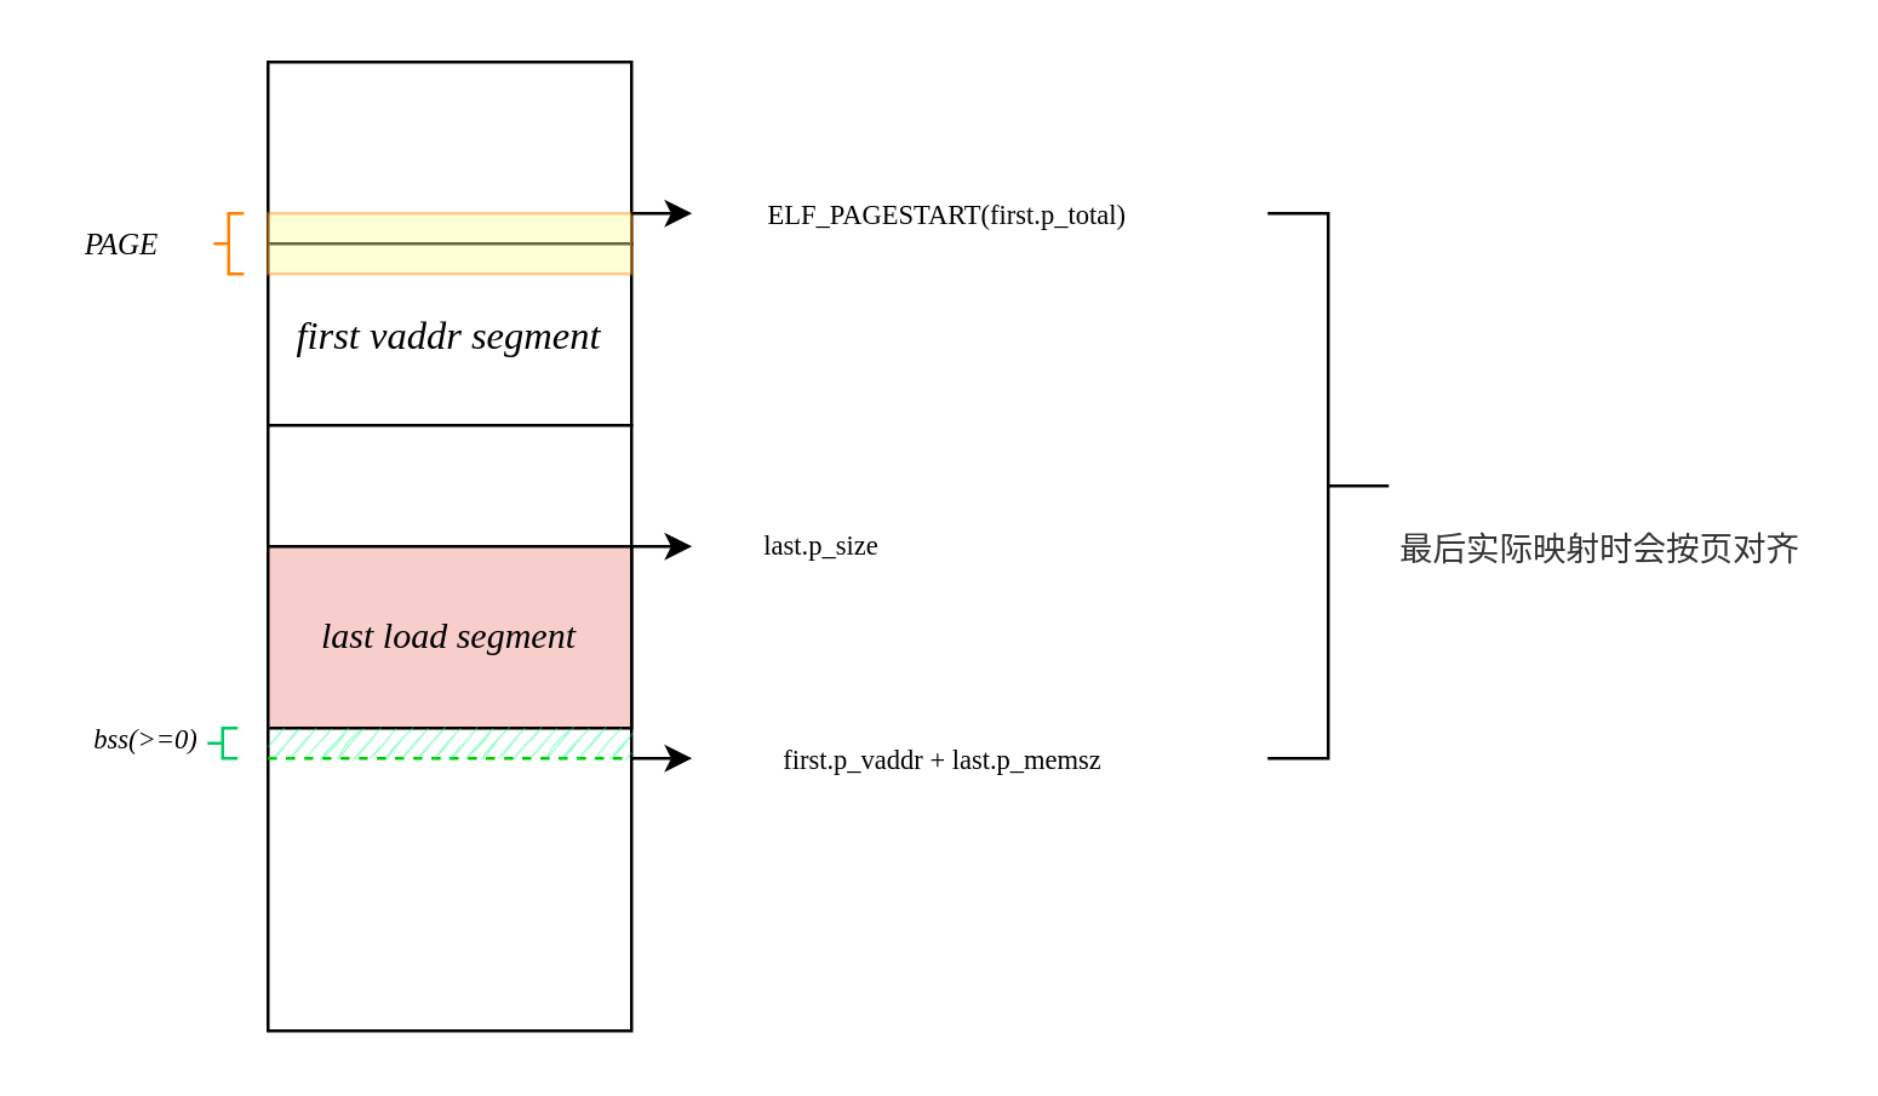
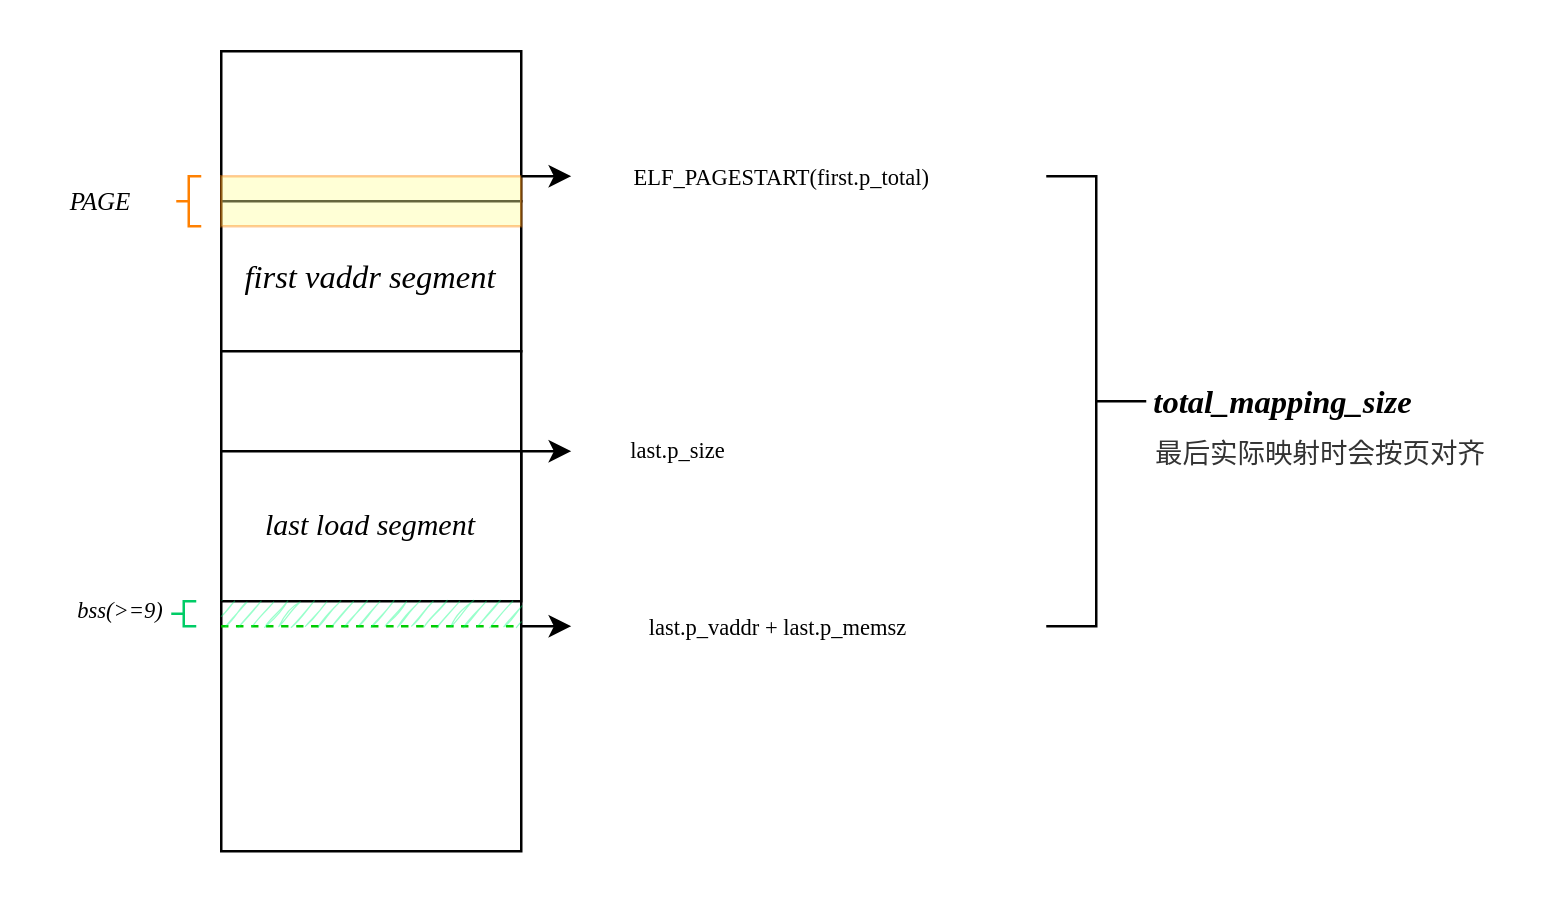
+ <mxCell id="20" value="total_mapping_size" style="text;html=1;strokeColor=none;fillColor=none;align=center;verticalAlign=middle;whiteSpace=wrap;rounded=0;fontFamily=Comic Sans MS;fontSize=13;fontStyle=3" parent="1" vertex="1"><mxGeometry x="458" y="150" width="110" height="20" as="geometry" /></mxCell>
- <mxCell id="5" value="&lt;span style=&quot;font-family: &amp;quot;comic sans ms&amp;quot;; font-size: 12px; font-style: italic;&quot;&gt;last load segment&lt;/span&gt;" style="rounded=0;whiteSpace=wrap;html=1;fontSize=12;fillColor=#f8cecc;" parent="1" vertex="1"><mxGeometry x="88" y="180" width="120" height="60" as="geometry" /></mxCell>
+ <mxCell id="5" value="&lt;span style=&quot;font-family: &amp;quot;comic sans ms&amp;quot;; font-size: 12px; font-style: italic;&quot;&gt;last load segment&lt;/span&gt;" style="rounded=0;whiteSpace=wrap;html=1;fontSize=12;" parent="1" vertex="1"><mxGeometry x="88" y="180" width="120" height="60" as="geometry" /></mxCell>
- <mxCell id="12" value="&lt;font style=&quot;font-size: 9px&quot;&gt;&lt;i&gt;bss(&amp;gt;=0)&lt;/i&gt;&lt;/font&gt;" style="text;html=1;strokeColor=none;fillColor=none;align=center;verticalAlign=middle;whiteSpace=wrap;rounded=0;fontFamily=Comic Sans MS;fontSize=14;" parent="1" vertex="1"><mxGeometry x="28" y="235" width="40" height="15" as="geometry" /></mxCell>
+ <mxCell id="12" value="&lt;font style=&quot;font-size: 9px&quot;&gt;&lt;i&gt;bss(&amp;gt;=9)&lt;/i&gt;&lt;/font&gt;" style="text;html=1;strokeColor=none;fillColor=none;align=center;verticalAlign=middle;whiteSpace=wrap;rounded=0;fontFamily=Comic Sans MS;fontSize=14;" parent="1" vertex="1"><mxGeometry x="28" y="235" width="40" height="15" as="geometry" /></mxCell>
- <mxCell id="8" value="&lt;font face=&quot;Monaco&quot; style=&quot;font-size: 9px&quot;&gt;first.p_vaddr + last.p_memsz&lt;/font&gt;" style="text;html=1;strokeColor=none;fillColor=none;align=center;verticalAlign=middle;whiteSpace=wrap;rounded=0;fontFamily=Comic Sans MS;fontSize=14;" parent="1" vertex="1"><mxGeometry x="225.5" y="240" width="170" height="20" as="geometry" /></mxCell>
+ <mxCell id="8" value="&lt;font face=&quot;Monaco&quot; style=&quot;font-size: 9px&quot;&gt;last.p_vaddr + last.p_memsz&lt;/font&gt;" style="text;html=1;strokeColor=none;fillColor=none;align=center;verticalAlign=middle;whiteSpace=wrap;rounded=0;fontFamily=Comic Sans MS;fontSize=14;" parent="1" vertex="1"><mxGeometry x="225.5" y="240" width="170" height="20" as="geometry" /></mxCell>
